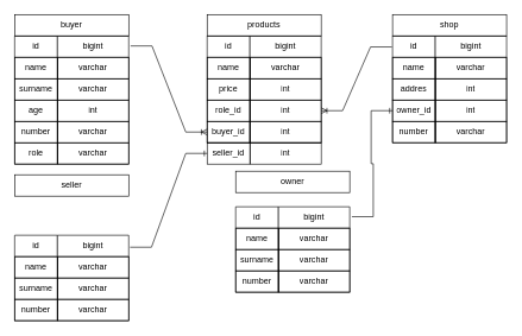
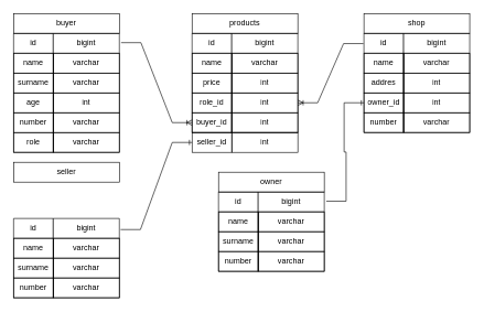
- <mxCell id="47" value="owner" style="text;html=1;strokeColor=default;fillColor=none;align=center;verticalAlign=middle;whiteSpace=wrap;rounded=0;" vertex="1" parent="1"><mxGeometry x="330" y="240" width="160" height="30" as="geometry" /></mxCell>
+ <mxCell id="47" value="owner" style="text;html=1;strokeColor=default;fillColor=none;align=center;verticalAlign=middle;whiteSpace=wrap;rounded=0;" vertex="1" parent="1"><mxGeometry x="330" y="260" width="160" height="30" as="geometry" /></mxCell>
